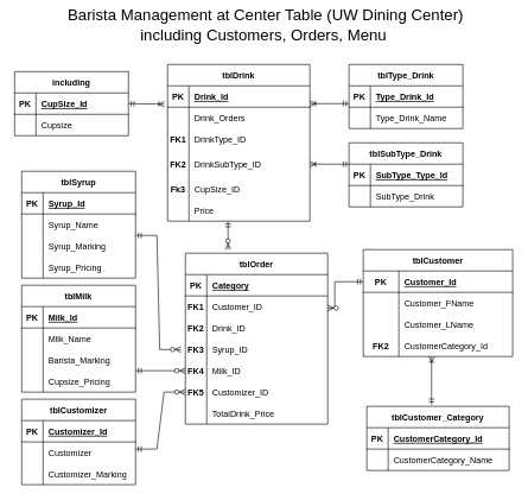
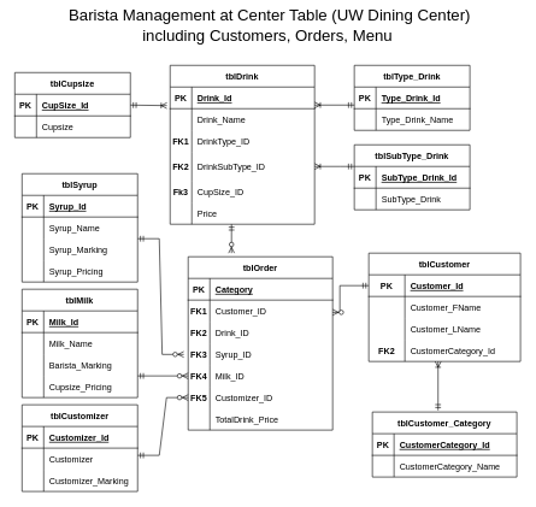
- <mxCell id="52" value="including" style="shape=table;startSize=30;container=1;collapsible=1;childLayout=tableLayout;fixedRows=1;rowLines=0;fontStyle=1;align=center;resizeLast=1;" parent="1" vertex="1"><mxGeometry x="20" y="100" width="160" height="90" as="geometry" /></mxCell>
+ <mxCell id="52" value="tblCupsize" style="shape=table;startSize=30;container=1;collapsible=1;childLayout=tableLayout;fixedRows=1;rowLines=0;fontStyle=1;align=center;resizeLast=1;" parent="1" vertex="1"><mxGeometry x="20" y="100" width="160" height="90" as="geometry" /></mxCell>
- <mxCell id="85" value="Drink_Orders" style="shape=partialRectangle;connectable=0;fillColor=none;top=0;left=0;bottom=0;right=0;align=left;spacingLeft=6;overflow=hidden;" parent="83" vertex="1"><mxGeometry x="30" width="170" height="30" as="geometry"><mxRectangle width="170" height="30" as="alternateBounds" /></mxGeometry></mxCell>
+ <mxCell id="85" value="Drink_Name" style="shape=partialRectangle;connectable=0;fillColor=none;top=0;left=0;bottom=0;right=0;align=left;spacingLeft=6;overflow=hidden;" parent="83" vertex="1"><mxGeometry x="30" width="170" height="30" as="geometry"><mxRectangle width="170" height="30" as="alternateBounds" /></mxGeometry></mxCell>
- <mxCell id="48" value="SubType_Type_Id" style="shape=partialRectangle;connectable=0;fillColor=none;top=0;left=0;bottom=0;right=0;align=left;spacingLeft=6;fontStyle=5;overflow=hidden;" parent="46" vertex="1"><mxGeometry x="30" width="130" height="30" as="geometry"><mxRectangle width="130" height="30" as="alternateBounds" /></mxGeometry></mxCell>
+ <mxCell id="48" value="SubType_Drink_Id" style="shape=partialRectangle;connectable=0;fillColor=none;top=0;left=0;bottom=0;right=0;align=left;spacingLeft=6;fontStyle=5;overflow=hidden;" parent="46" vertex="1"><mxGeometry x="30" width="130" height="30" as="geometry"><mxRectangle width="130" height="30" as="alternateBounds" /></mxGeometry></mxCell>
